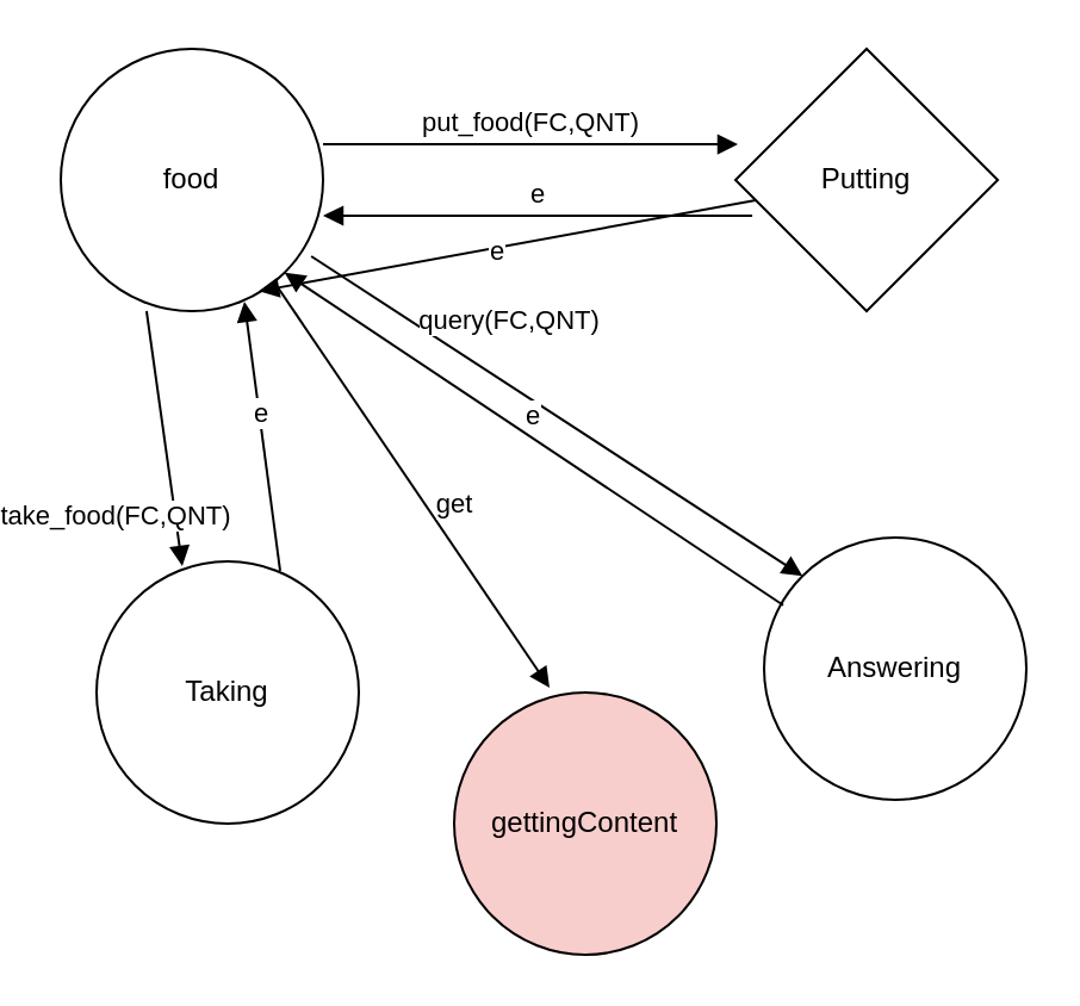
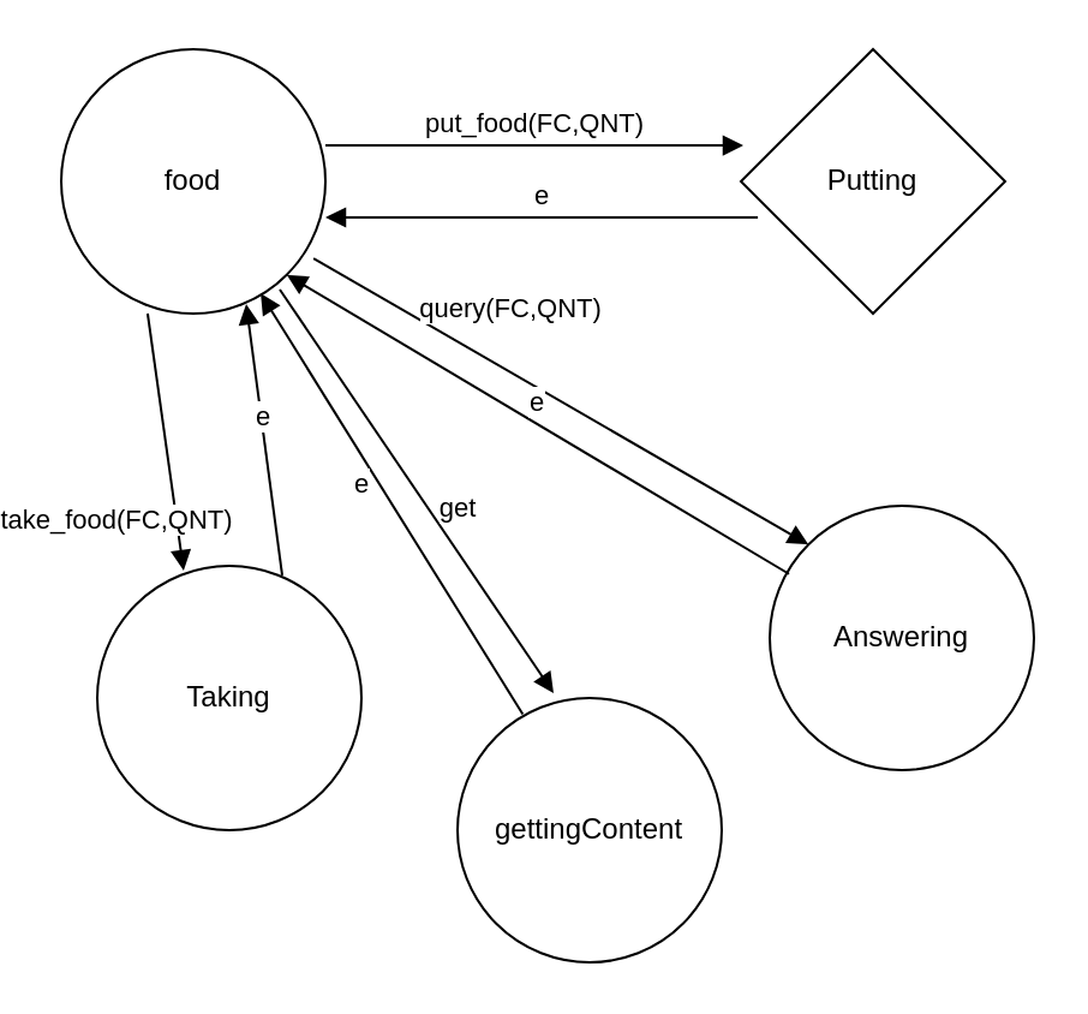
- <mxCell id="14" value="e" style="html=1;verticalAlign=bottom;endArrow=none;exitX=0.755;exitY=0.924;exitDx=0;exitDy=0;exitPerimeter=0;startArrow=block;startFill=1;endFill=0;" edge="1" parent="1" source="2" target="3"><mxGeometry x="-0.058" y="-11" width="80" relative="1" as="geometry"><mxPoint x="120.53" y="129.99" as="sourcePoint" /><mxPoint x="256.38" y="298.35" as="targetPoint" /><mxPoint as="offset" /></mxGeometry></mxCell>
+ <mxCell id="14" value="e" style="html=1;verticalAlign=bottom;endArrow=none;exitX=0.755;exitY=0.924;exitDx=0;exitDy=0;exitPerimeter=0;entryX=0.247;entryY=0.061;entryDx=0;entryDy=0;entryPerimeter=0;startArrow=block;startFill=1;endFill=0;" edge="1" parent="1" source="2" target="12"><mxGeometry x="-0.058" y="-11" width="80" relative="1" as="geometry"><mxPoint x="120.53" y="129.99" as="sourcePoint" /><mxPoint x="256.38" y="298.35" as="targetPoint" /><mxPoint as="offset" /></mxGeometry></mxCell>
- <mxCell id="5" value="Answering" style="ellipse;whiteSpace=wrap;html=1;" vertex="1" parent="1"><mxGeometry x="315" y="225" width="110" height="110" as="geometry" /></mxCell>
+ <mxCell id="5" value="Answering" style="ellipse;whiteSpace=wrap;html=1;" vertex="1" parent="1"><mxGeometry x="315" y="210" width="110" height="110" as="geometry" /></mxCell>
- <mxCell id="12" value="gettingContent" style="ellipse;whiteSpace=wrap;html=1;fillColor=#f8cecc;" vertex="1" parent="1"><mxGeometry x="185" y="290" width="110" height="110" as="geometry" /></mxCell>
+ <mxCell id="12" value="gettingContent" style="ellipse;whiteSpace=wrap;html=1;" vertex="1" parent="1"><mxGeometry x="185" y="290" width="110" height="110" as="geometry" /></mxCell>
